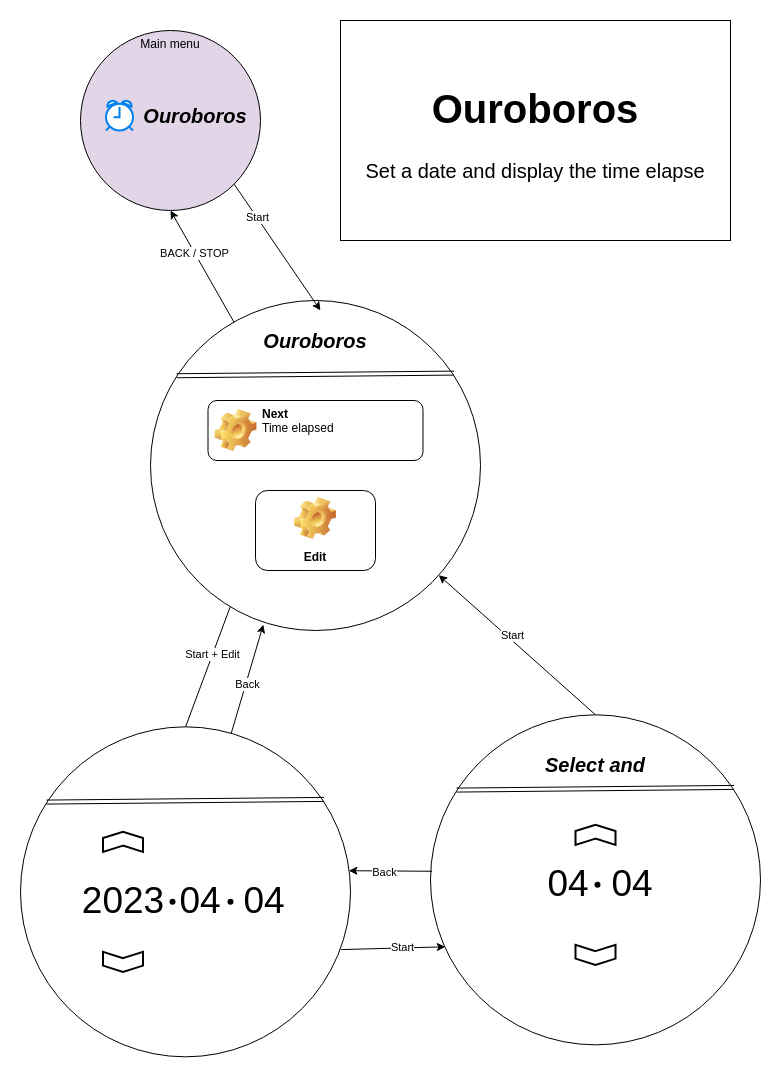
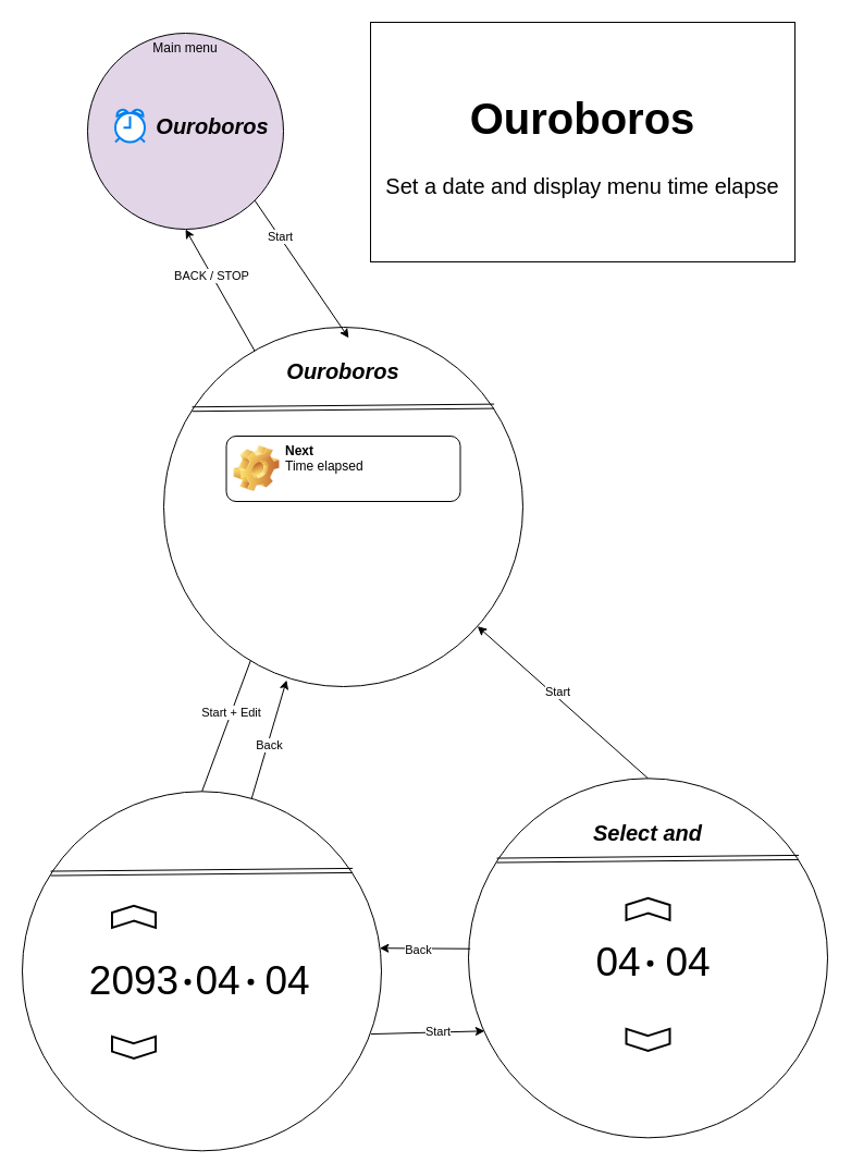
- <mxCell id="39" value="&lt;h1&gt;Ouroboros&lt;/h1&gt;&lt;div&gt;Set a date and display the time elapse&lt;/div&gt;" style="text;html=1;strokeColor=default;fillColor=none;spacing=5;spacingTop=-20;whiteSpace=wrap;overflow=hidden;rounded=0;fontSize=20;align=center;verticalAlign=middle;" vertex="1" parent="1"><mxGeometry x="340" y="20" width="390" height="220" as="geometry" /></mxCell>
+ <mxCell id="39" value="&lt;h1&gt;Ouroboros&lt;/h1&gt;&lt;div&gt;Set a date and display menu time elapse&lt;/div&gt;" style="text;html=1;strokeColor=default;fillColor=none;spacing=5;spacingTop=-20;whiteSpace=wrap;overflow=hidden;rounded=0;fontSize=20;align=center;verticalAlign=middle;" vertex="1" parent="1"><mxGeometry x="340" y="20" width="390" height="220" as="geometry" /></mxCell>
- <mxCell id="8" value="Edit" style="label;whiteSpace=wrap;html=1;align=center;verticalAlign=bottom;spacingLeft=0;spacingBottom=4;imageAlign=center;imageVerticalAlign=top;image=img/clipart/Gear_128x128.png;strokeColor=default;" vertex="1" parent="1"><mxGeometry x="255" y="490" width="120" height="80" as="geometry" /></mxCell>
- <mxCell id="18" value="2023" style="text;html=1;strokeColor=none;fillColor=none;align=center;verticalAlign=middle;whiteSpace=wrap;rounded=0;fontSize=37;" vertex="1" parent="1"><mxGeometry x="77.5" y="866.33" width="90" height="70" as="geometry" /></mxCell>
+ <mxCell id="18" value="2093" style="text;html=1;strokeColor=none;fillColor=none;align=center;verticalAlign=middle;whiteSpace=wrap;rounded=0;fontSize=37;" vertex="1" parent="1"><mxGeometry x="77.5" y="866.33" width="90" height="70" as="geometry" /></mxCell>
